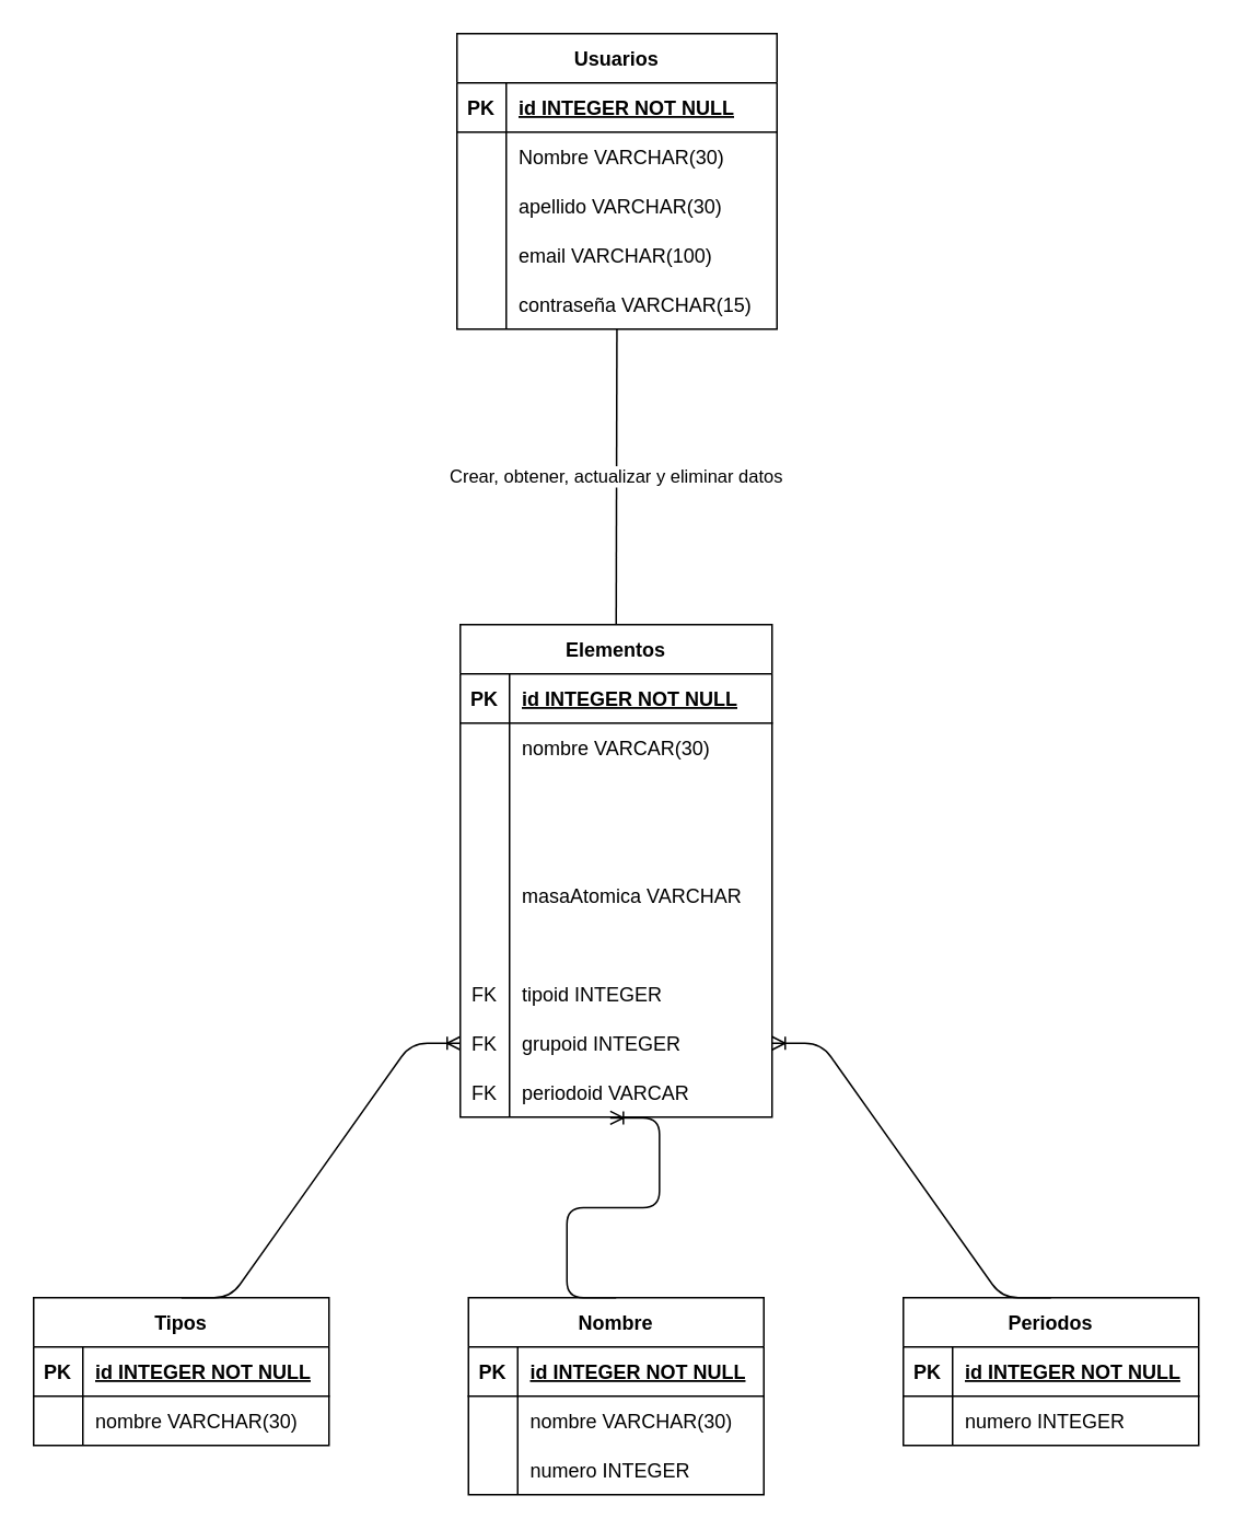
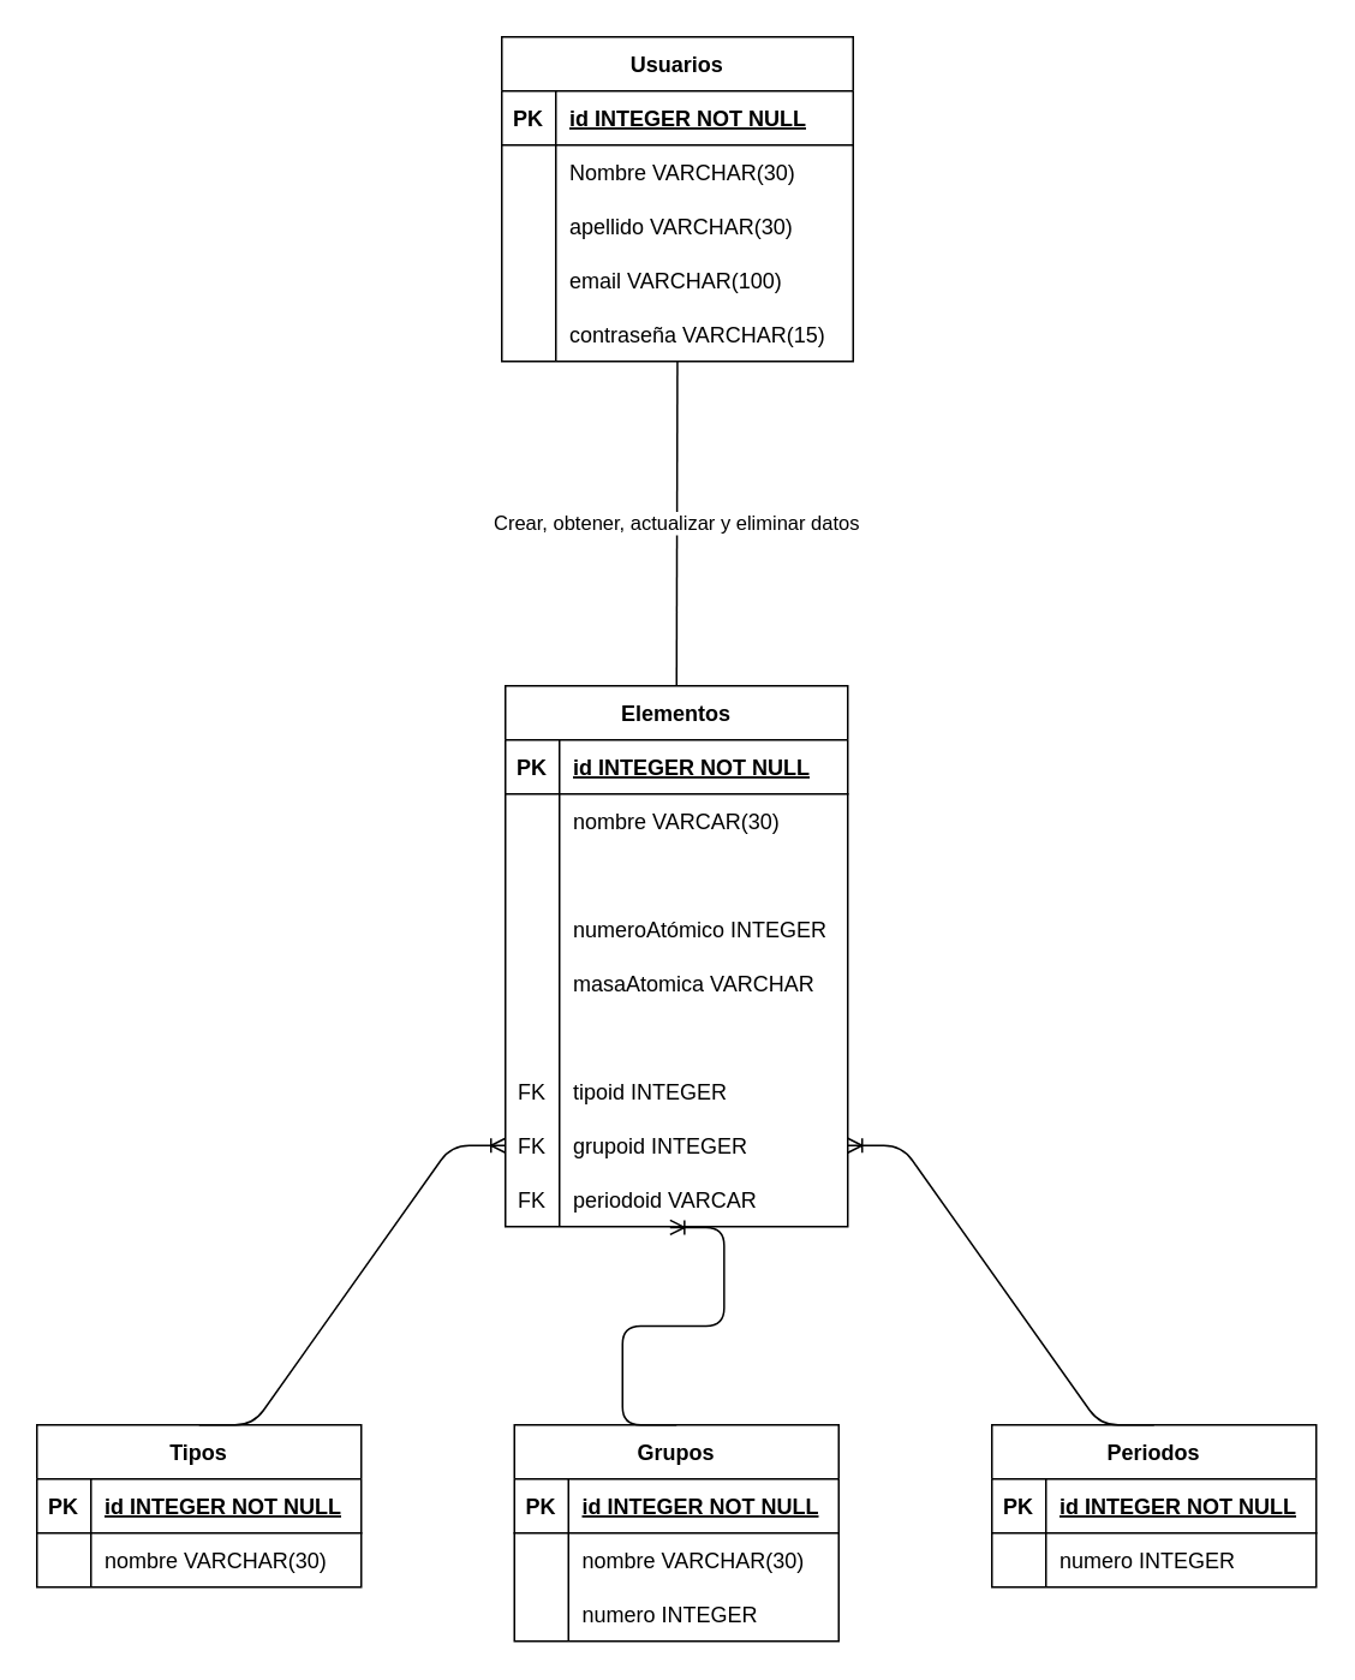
+ <mxCell id="13" value="numeroAtómico INTEGER" style="shape=partialRectangle;connectable=0;fillColor=none;top=0;left=0;bottom=0;right=0;align=left;spacingLeft=6;overflow=hidden;" vertex="1" parent="11"><mxGeometry x="30" width="160" height="30" as="geometry"><mxRectangle width="160" height="30" as="alternateBounds" /></mxGeometry></mxCell>
- <mxCell id="35" value="Nombre" style="shape=table;startSize=30;container=1;collapsible=1;childLayout=tableLayout;fixedRows=1;rowLines=0;fontStyle=1;align=center;resizeLast=1;" vertex="1" parent="1"><mxGeometry x="285" y="790" width="180" height="120" as="geometry" /></mxCell>
+ <mxCell id="35" value="Grupos" style="shape=table;startSize=30;container=1;collapsible=1;childLayout=tableLayout;fixedRows=1;rowLines=0;fontStyle=1;align=center;resizeLast=1;" vertex="1" parent="1"><mxGeometry x="285" y="790" width="180" height="120" as="geometry" /></mxCell>
